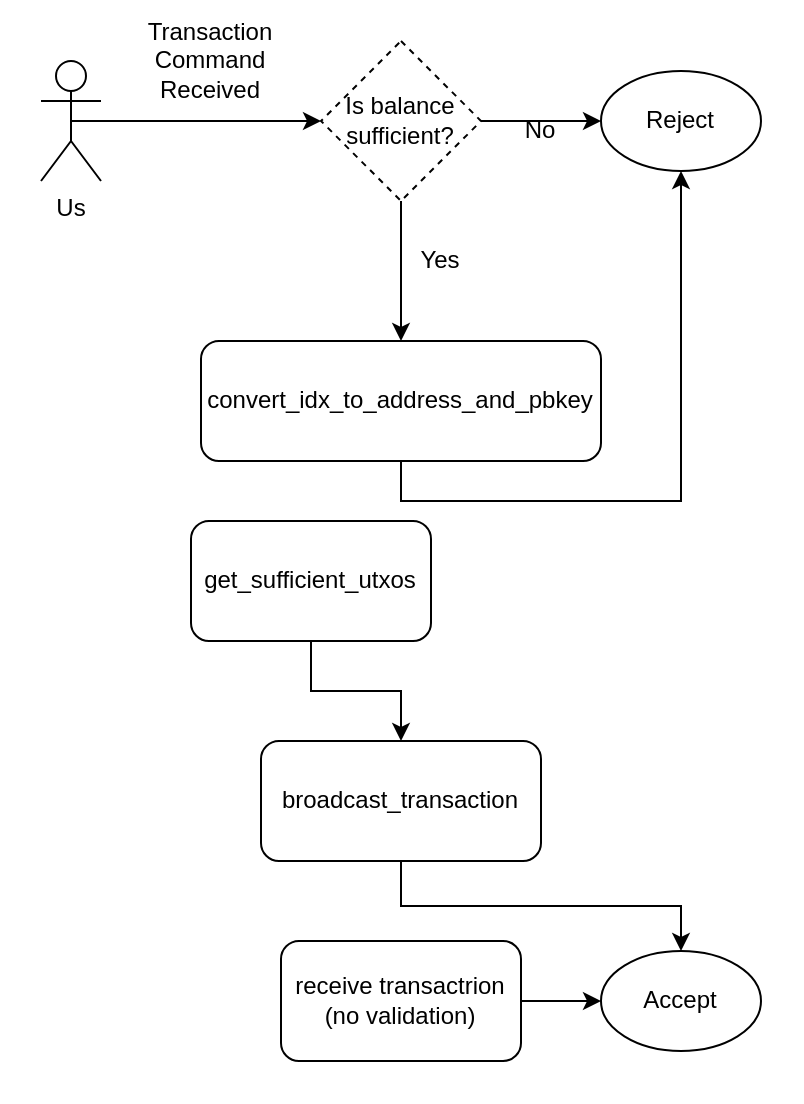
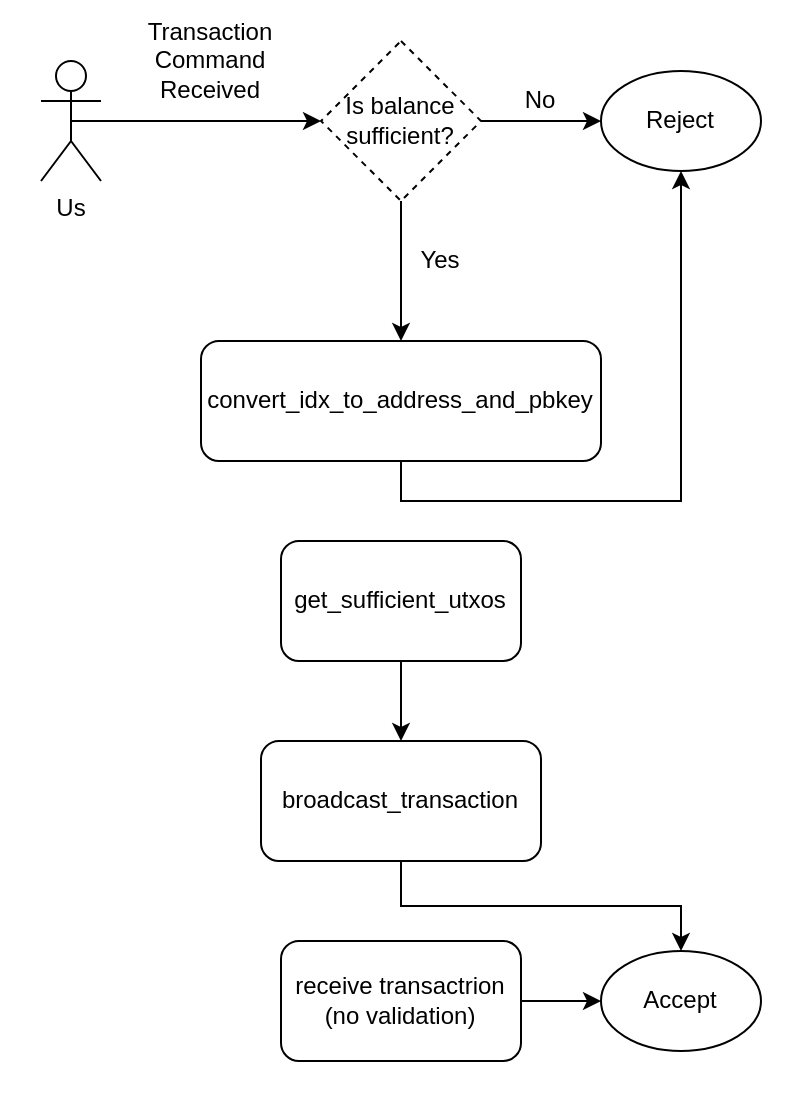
- <mxCell id="19" value="No" style="text;html=1;strokeColor=none;fillColor=none;align=center;verticalAlign=middle;whiteSpace=wrap;rounded=0;" vertex="1" parent="1"><mxGeometry x="250" y="55" width="40" height="20" as="geometry" /></mxCell>
+ <mxCell id="19" value="No" style="text;html=1;strokeColor=none;fillColor=none;align=center;verticalAlign=middle;whiteSpace=wrap;rounded=0;" vertex="1" parent="1"><mxGeometry x="250" y="40" width="40" height="20" as="geometry" /></mxCell>
- <mxCell id="10" value="get_sufficient_utxos" style="rounded=1;whiteSpace=wrap;html=1;" vertex="1" parent="1"><mxGeometry x="95" y="260" width="120" height="60" as="geometry" /></mxCell>
+ <mxCell id="10" value="get_sufficient_utxos" style="rounded=1;whiteSpace=wrap;html=1;" vertex="1" parent="1"><mxGeometry x="140" y="270" width="120" height="60" as="geometry" /></mxCell>
